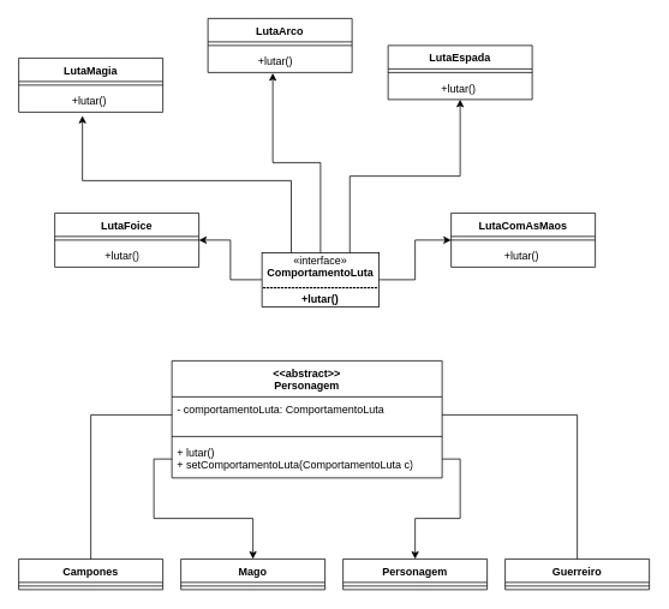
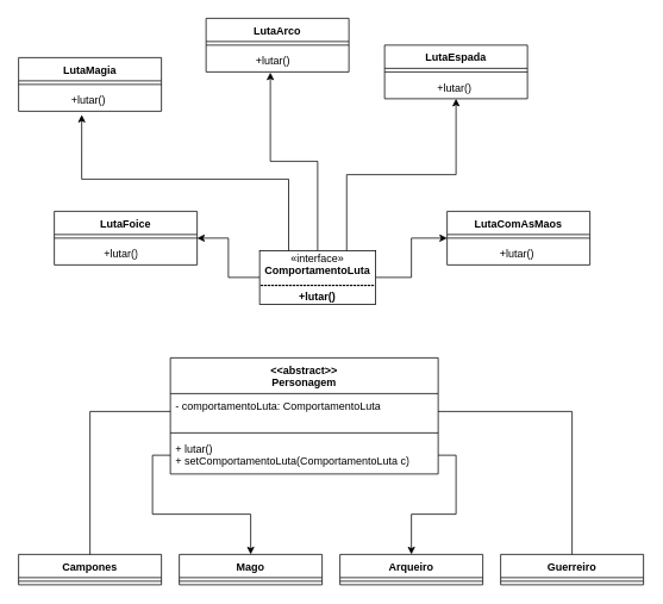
- <mxCell id="29" value="Personagem" style="swimlane;fontStyle=1;align=center;verticalAlign=top;childLayout=stackLayout;horizontal=1;startSize=26;horizontalStack=0;resizeParent=1;resizeParentMax=0;resizeLast=0;collapsible=1;marginBottom=0;whiteSpace=wrap;html=1;" vertex="1" parent="1"><mxGeometry x="380" y="620" width="160" height="34" as="geometry" /></mxCell>
+ <mxCell id="29" value="Arqueiro" style="swimlane;fontStyle=1;align=center;verticalAlign=top;childLayout=stackLayout;horizontal=1;startSize=26;horizontalStack=0;resizeParent=1;resizeParentMax=0;resizeLast=0;collapsible=1;marginBottom=0;whiteSpace=wrap;html=1;" vertex="1" parent="1"><mxGeometry x="380" y="620" width="160" height="34" as="geometry" /></mxCell>
